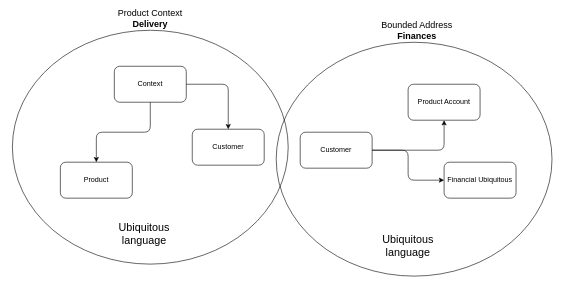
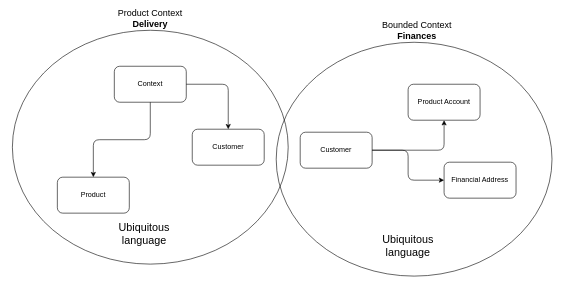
- <mxCell id="12" value="&lt;font style=&quot;font-size: 15px&quot;&gt;Bounded Address &lt;b&gt;Finances&lt;/b&gt;&lt;/font&gt;" style="text;html=1;strokeColor=none;fillColor=none;align=center;verticalAlign=middle;whiteSpace=wrap;rounded=0;" vertex="1" parent="11"><mxGeometry x="170" width="130" height="20" as="geometry" /></mxCell>
+ <mxCell id="12" value="&lt;font style=&quot;font-size: 15px&quot;&gt;Bounded Context &lt;b&gt;Finances&lt;/b&gt;&lt;/font&gt;" style="text;html=1;strokeColor=none;fillColor=none;align=center;verticalAlign=middle;whiteSpace=wrap;rounded=0;" vertex="1" parent="11"><mxGeometry x="170" width="130" height="20" as="geometry" /></mxCell>
- <mxCell id="7" value="Product" style="rounded=1;whiteSpace=wrap;html=1;" vertex="1" parent="2"><mxGeometry x="80" y="240" width="120" height="60" as="geometry" /></mxCell>
+ <mxCell id="7" value="Product" style="rounded=1;whiteSpace=wrap;html=1;" vertex="1" parent="2"><mxGeometry x="75" y="265" width="120" height="60" as="geometry" /></mxCell>
- <mxCell id="17" value="Financial Ubiquitous" style="rounded=1;whiteSpace=wrap;html=1;" vertex="1" parent="11"><mxGeometry x="280" y="230" width="120" height="60" as="geometry" /></mxCell>
+ <mxCell id="17" value="Financial Address" style="rounded=1;whiteSpace=wrap;html=1;" vertex="1" parent="11"><mxGeometry x="280" y="230" width="120" height="60" as="geometry" /></mxCell>
